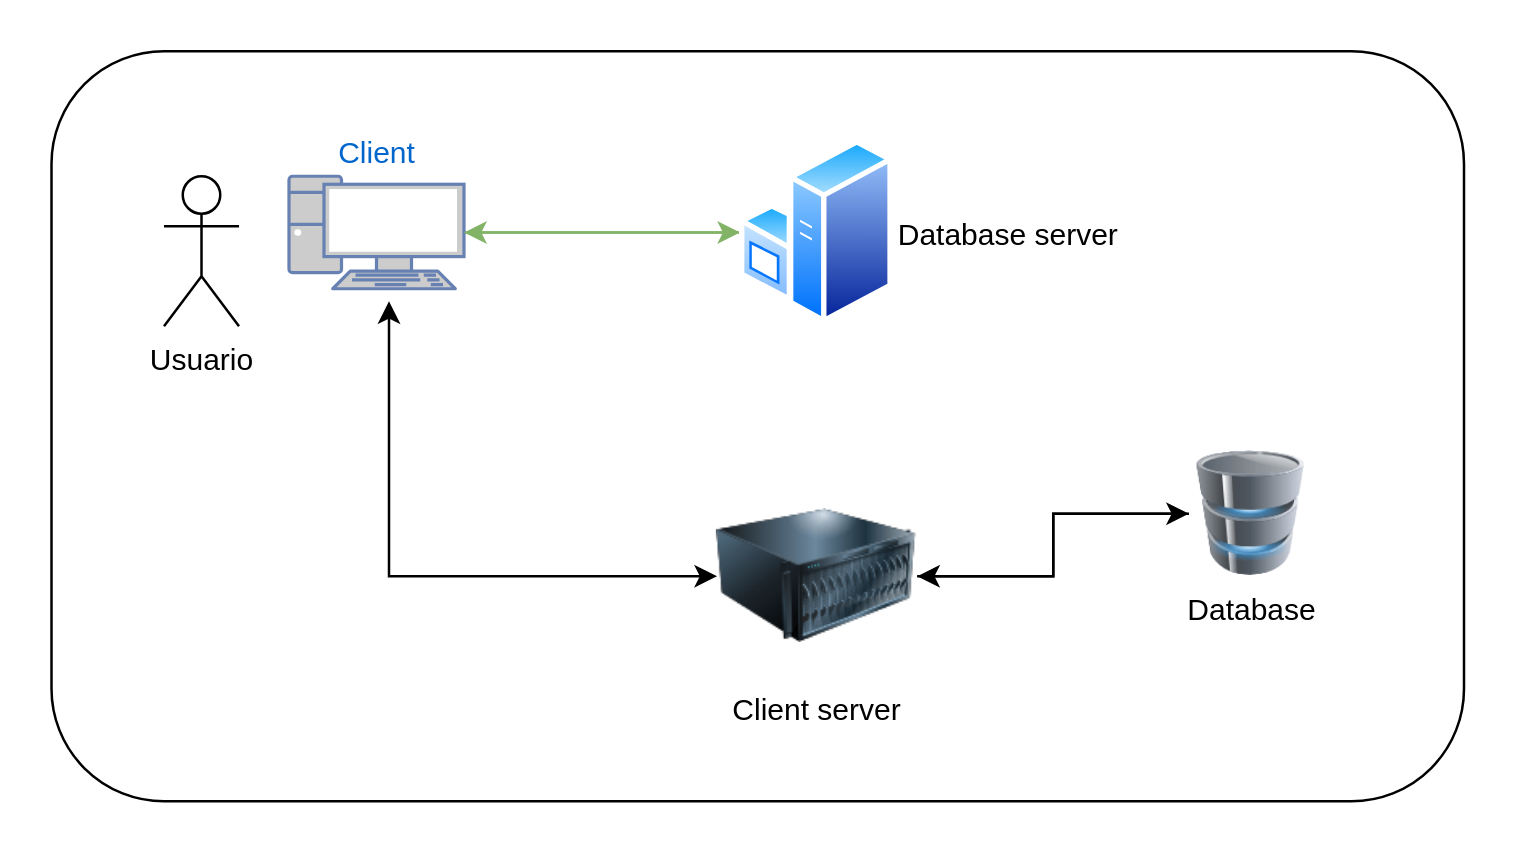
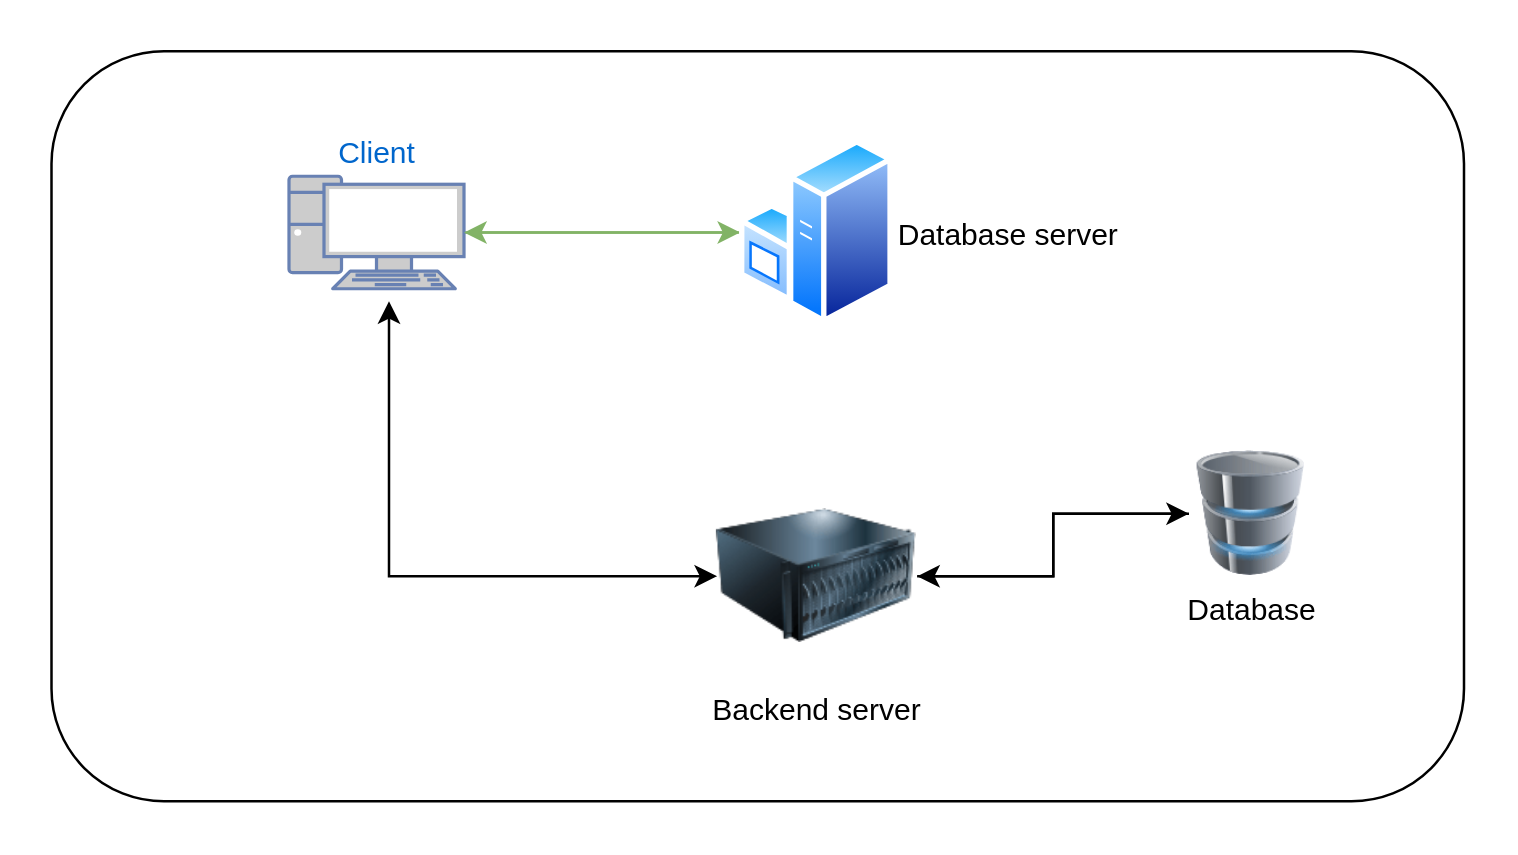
- <mxCell id="3" value="Usuario" style="shape=umlActor;verticalLabelPosition=bottom;verticalAlign=top;html=1;outlineConnect=0;" vertex="1" parent="1"><mxGeometry x="65" y="70" width="30" height="60" as="geometry" /></mxCell>
- <mxCell id="9" value="Client server" style="image;html=1;image=img/lib/clip_art/computers/Server_128x128.png" vertex="1" parent="1"><mxGeometry x="286.25" y="190" width="80" height="80" as="geometry" /></mxCell>
+ <mxCell id="9" value="Backend server" style="image;html=1;image=img/lib/clip_art/computers/Server_128x128.png" vertex="1" parent="1"><mxGeometry x="286.25" y="190" width="80" height="80" as="geometry" /></mxCell>
